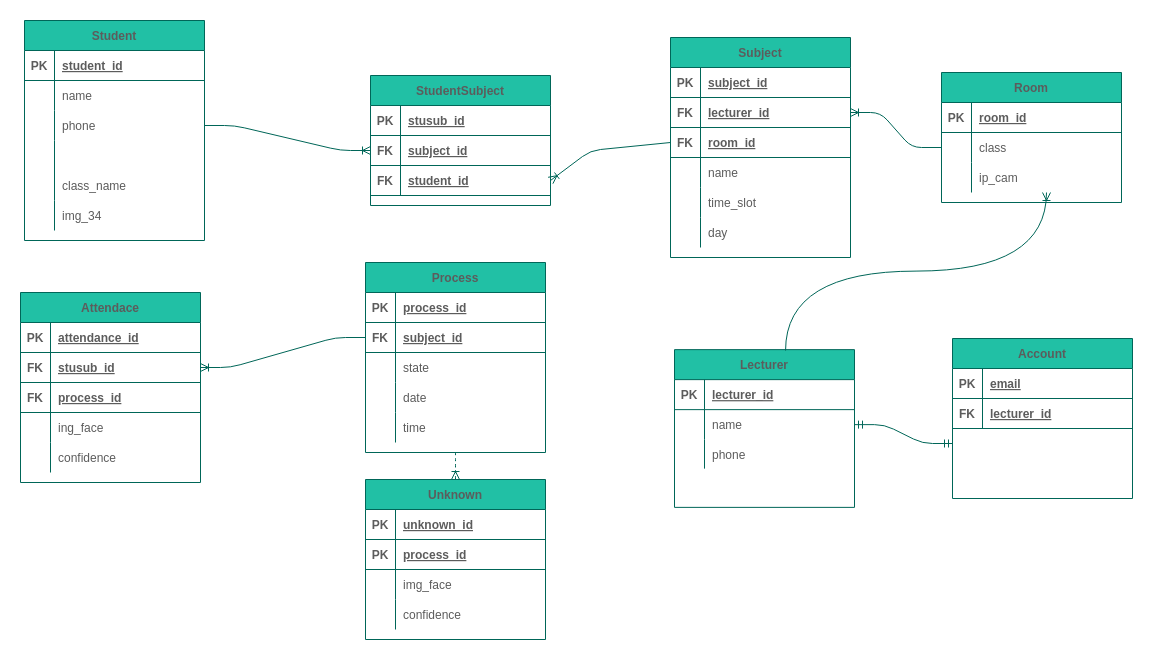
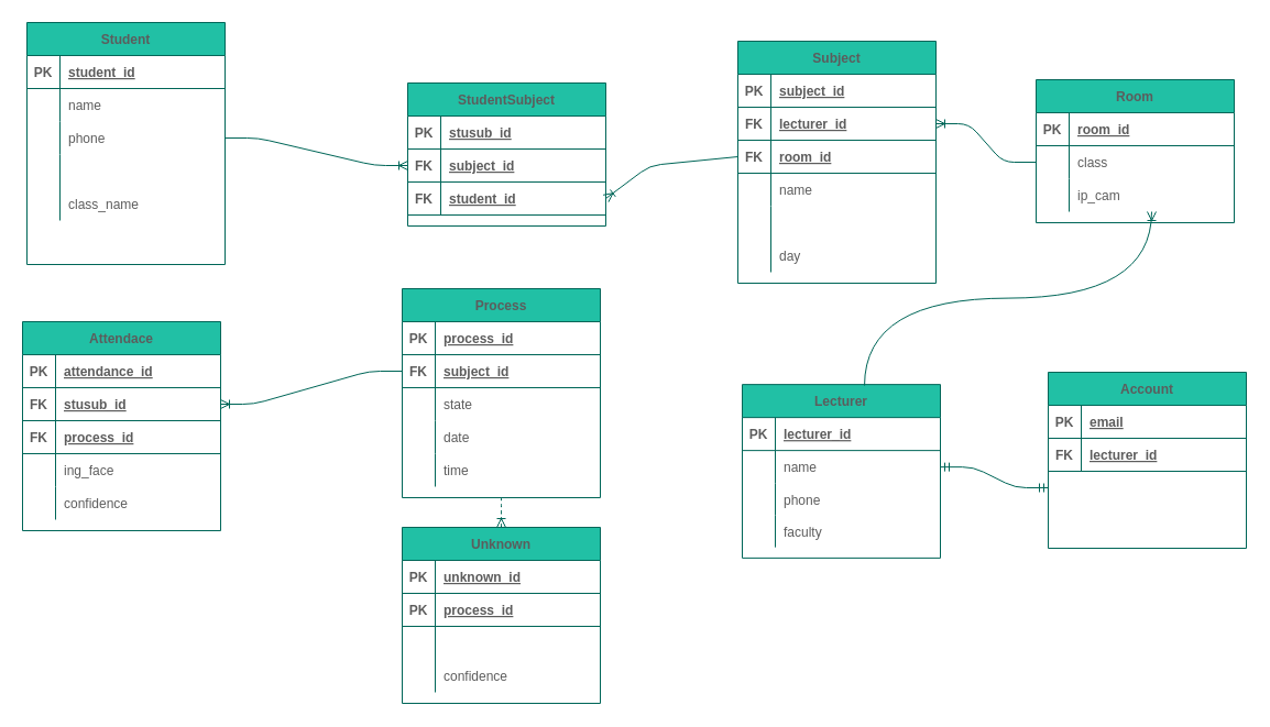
- <mxCell id="35" value="time_slot" style="shape=partialRectangle;connectable=0;fillColor=none;top=0;left=0;bottom=0;right=0;align=left;spacingLeft=6;overflow=hidden;strokeColor=#006658;fontColor=#5C5C5C;" parent="33" vertex="1"><mxGeometry x="30" width="150" height="30" as="geometry" /></mxCell>
- <mxCell id="19" value="img_34" style="shape=partialRectangle;connectable=0;fillColor=none;top=0;left=0;bottom=0;right=0;align=left;spacingLeft=6;overflow=hidden;strokeColor=#006658;fontColor=#5C5C5C;" parent="17" vertex="1"><mxGeometry x="30" width="150" height="30" as="geometry" /></mxCell>
+ <mxCell id="51" value="faculty" style="shape=partialRectangle;connectable=0;fillColor=none;top=0;left=0;bottom=0;right=0;align=left;spacingLeft=6;overflow=hidden;strokeColor=#006658;fontColor=#5C5C5C;" parent="49" vertex="1"><mxGeometry x="30" width="150" height="29" as="geometry" /></mxCell>
- <mxCell id="130" value="img_face" style="shape=partialRectangle;connectable=0;fillColor=none;top=0;left=0;bottom=0;right=0;align=left;spacingLeft=6;overflow=hidden;strokeColor=#006658;fontColor=#5C5C5C;" parent="128" vertex="1"><mxGeometry x="30" width="150" height="30" as="geometry" /></mxCell>
